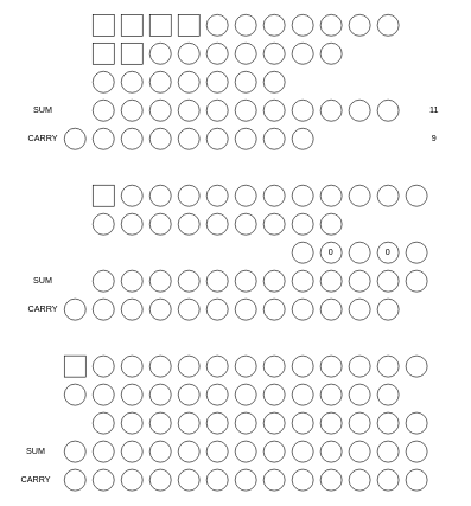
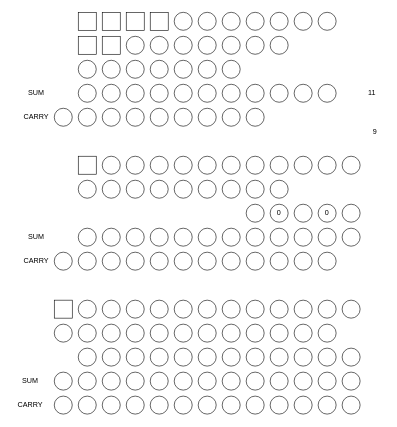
- <mxCell id="52" value="11" style="text;html=1;strokeColor=none;fillColor=none;align=center;verticalAlign=middle;whiteSpace=wrap;rounded=0;" vertex="1" parent="1"><mxGeometry x="580" y="140" width="60" height="30" as="geometry" /></mxCell>
+ <mxCell id="52" value="11" style="text;html=1;strokeColor=none;fillColor=none;align=center;verticalAlign=middle;whiteSpace=wrap;rounded=0;" vertex="1" parent="1"><mxGeometry x="590" y="140" width="60" height="30" as="geometry" /></mxCell>
- <mxCell id="51" value="9" style="text;html=1;strokeColor=none;fillColor=none;align=center;verticalAlign=middle;whiteSpace=wrap;rounded=0;" vertex="1" parent="1"><mxGeometry x="580" y="180" width="60" height="30" as="geometry" /></mxCell>
+ <mxCell id="51" value="9" style="text;html=1;strokeColor=none;fillColor=none;align=center;verticalAlign=middle;whiteSpace=wrap;rounded=0;" vertex="1" parent="1"><mxGeometry x="595" y="205" width="60" height="30" as="geometry" /></mxCell>
